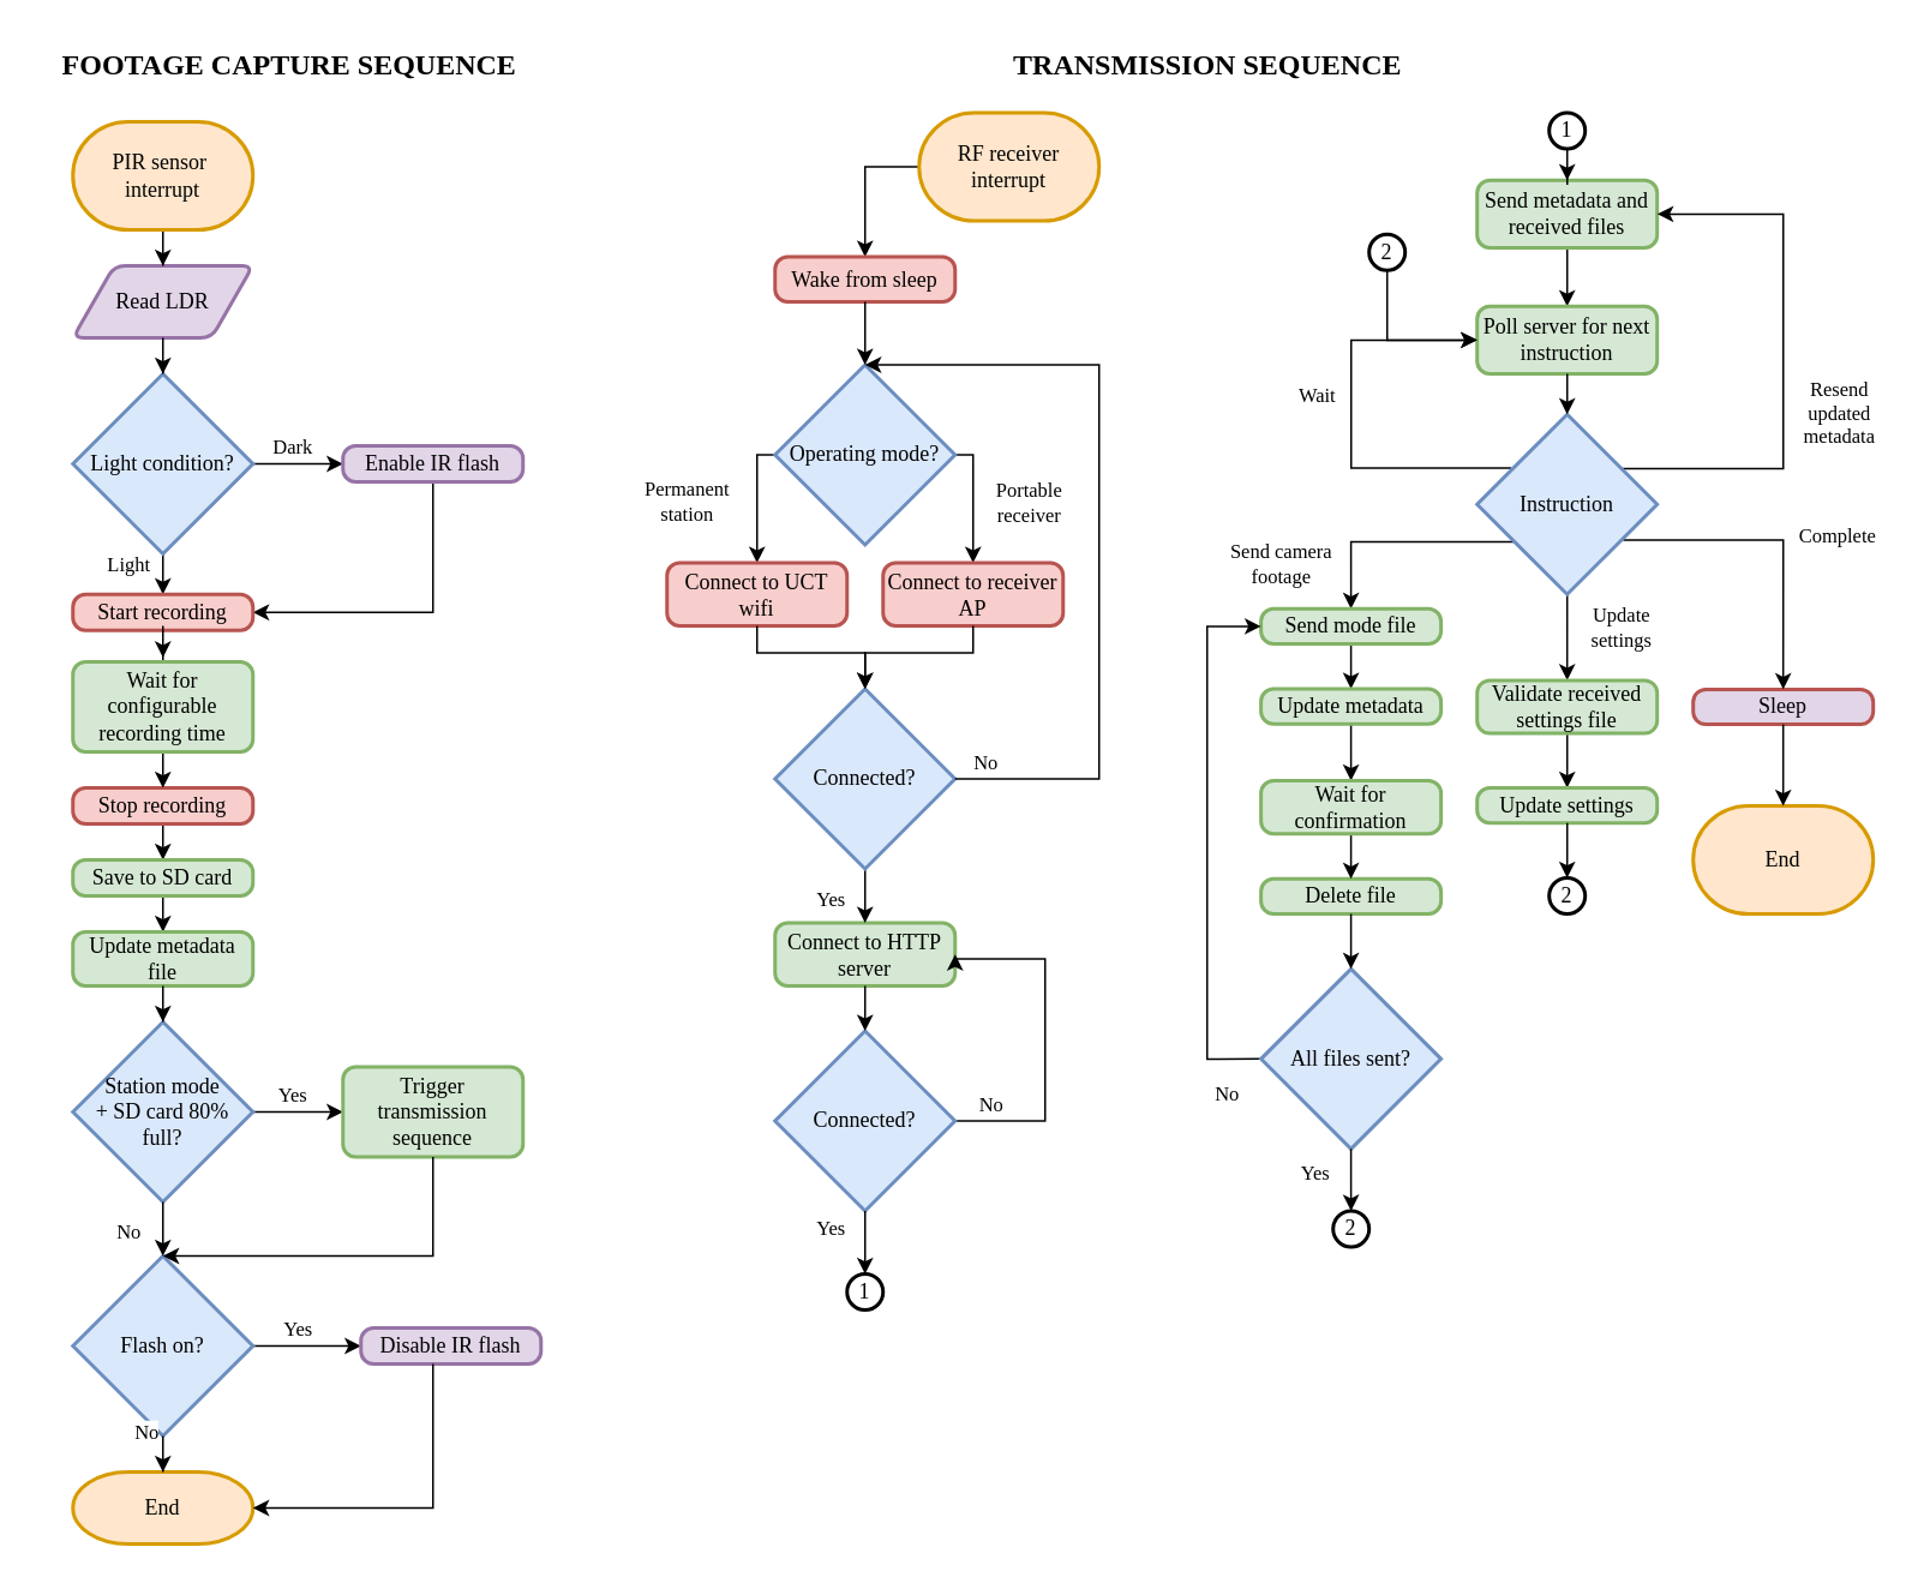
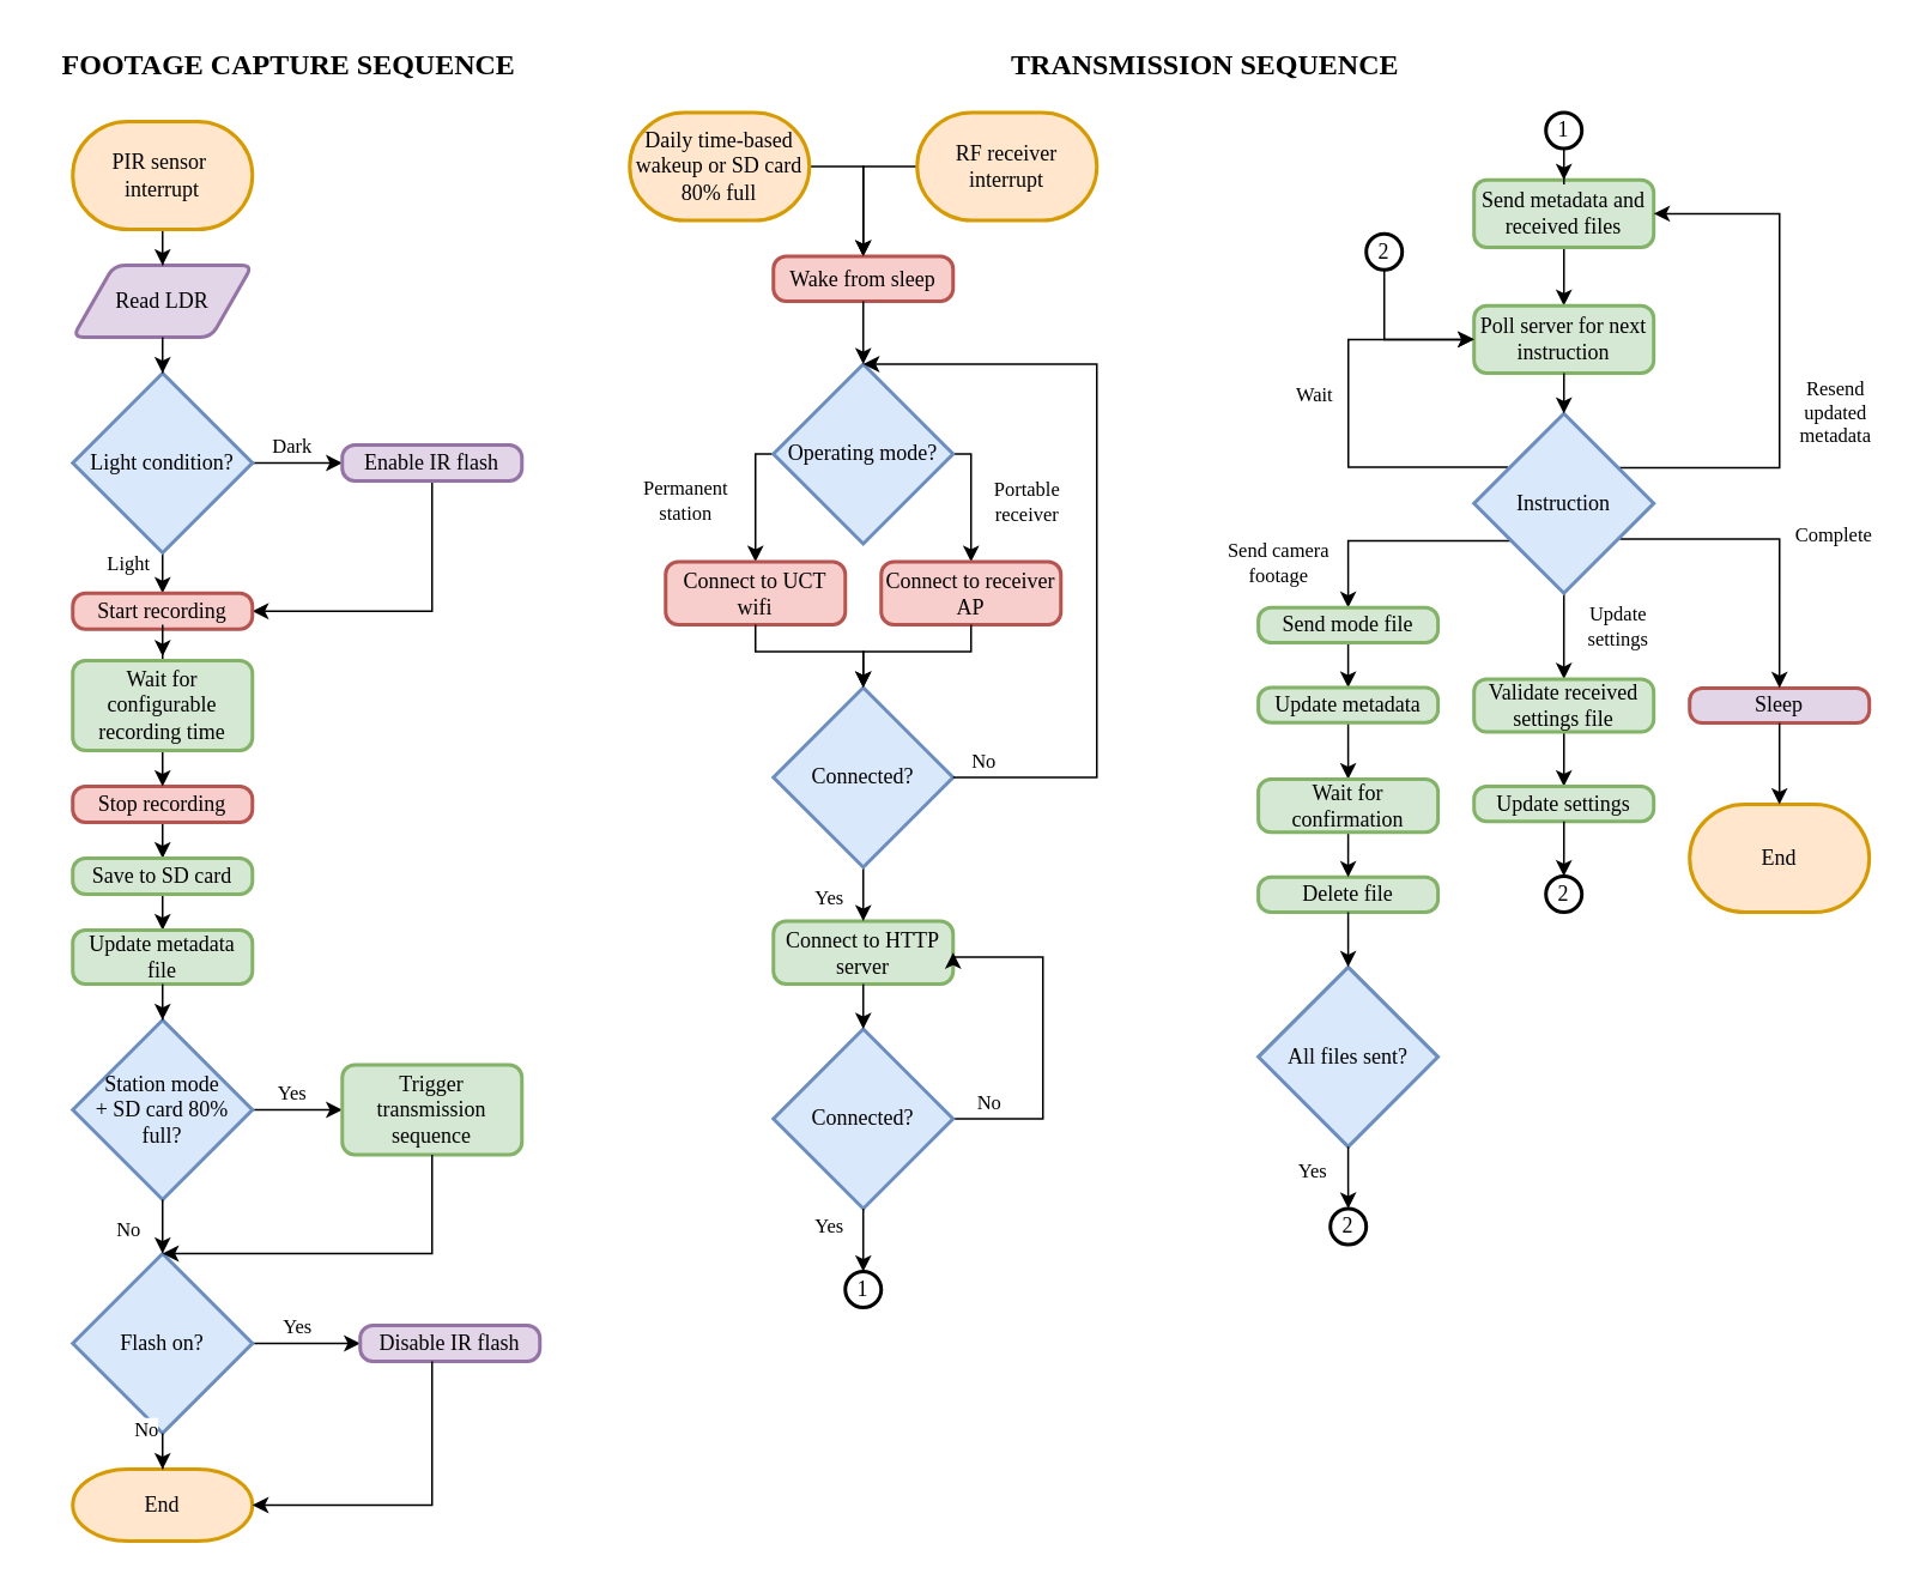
+ <mxCell id="57" value="Daily time-based wakeup or SD card 80% full" style="strokeWidth=2;html=1;shape=mxgraph.flowchart.terminator;whiteSpace=wrap;fillColor=#ffe6cc;strokeColor=#d79b00;fontFamily=Times New Roman;" vertex="1" parent="1"><mxGeometry x="350" y="62" width="100" height="60" as="geometry" /></mxCell>
+ <mxCell id="56" style="edgeStyle=orthogonalEdgeStyle;rounded=0;orthogonalLoop=1;jettySize=auto;html=1;entryX=0.5;entryY=0;entryDx=0;entryDy=0;fontFamily=Times New Roman;" edge="1" parent="1" source="57" target="31"><mxGeometry relative="1" as="geometry"><Array as="points"><mxPoint x="480" y="92" /></Array></mxGeometry></mxCell>
- <mxCell id="85" style="edgeStyle=orthogonalEdgeStyle;rounded=0;orthogonalLoop=1;jettySize=auto;html=1;entryX=0;entryY=0.5;entryDx=0;entryDy=0;exitX=0;exitY=0.5;exitDx=0;exitDy=0;exitPerimeter=0;fontFamily=Times New Roman;" edge="1" parent="1" source="87" target="84"><mxGeometry relative="1" as="geometry"><mxPoint x="979.97" y="337.39" as="targetPoint" /><Array as="points"><mxPoint x="670" y="588" /><mxPoint x="670" y="347" /></Array></mxGeometry></mxCell>
- <mxCell id="86" value="No" style="edgeLabel;html=1;align=center;verticalAlign=middle;resizable=0;points=[];fontFamily=Times New Roman;" vertex="1" connectable="0" parent="85"><mxGeometry x="-0.428" y="-3" relative="1" as="geometry"><mxPoint x="7" y="75" as="offset" /></mxGeometry></mxCell>
